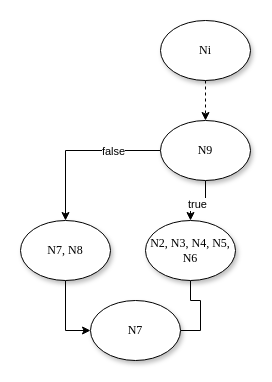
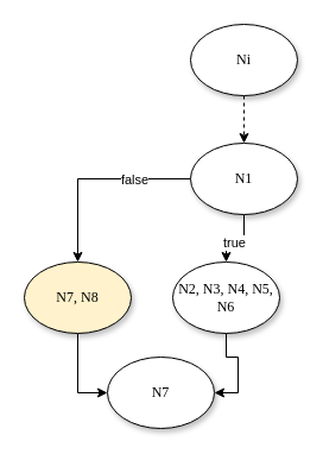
- <mxCell id="8" value="N9" style="ellipse;whiteSpace=wrap;html=1;rounded=0;shadow=1;comic=0;labelBackgroundColor=none;strokeWidth=1;fontFamily=Verdana;fontSize=12;align=center;" vertex="1" parent="1"><mxGeometry x="160" y="120" width="90" height="60" as="geometry" /></mxCell>
+ <mxCell id="8" value="N1" style="ellipse;whiteSpace=wrap;html=1;rounded=0;shadow=1;comic=0;labelBackgroundColor=none;strokeWidth=1;fontFamily=Verdana;fontSize=12;align=center;" vertex="1" parent="1"><mxGeometry x="160" y="120" width="90" height="60" as="geometry" /></mxCell>
- <mxCell id="12" value="N7, N8" style="ellipse;whiteSpace=wrap;html=1;rounded=0;shadow=1;comic=0;labelBackgroundColor=none;strokeWidth=1;fontFamily=Verdana;fontSize=12;align=center;" vertex="1" parent="1"><mxGeometry x="20" y="220" width="90" height="60" as="geometry" /></mxCell>
+ <mxCell id="12" value="N7, N8" style="ellipse;whiteSpace=wrap;html=1;rounded=0;shadow=1;comic=0;labelBackgroundColor=none;strokeWidth=1;fontFamily=Verdana;fontSize=12;align=center;fillColor=#fff2cc;" vertex="1" parent="1"><mxGeometry x="20" y="220" width="90" height="60" as="geometry" /></mxCell>
- <mxCell id="9" style="edgeStyle=orthogonalEdgeStyle;rounded=0;orthogonalLoop=1;jettySize=auto;html=1;entryX=1;entryY=0.5;entryDx=0;entryDy=0;endArrow=none;" edge="1" parent="1" source="10" target="13"><mxGeometry relative="1" as="geometry" /></mxCell>
+ <mxCell id="9" style="edgeStyle=orthogonalEdgeStyle;rounded=0;orthogonalLoop=1;jettySize=auto;html=1;entryX=1;entryY=0.5;entryDx=0;entryDy=0;" edge="1" parent="1" source="10" target="13"><mxGeometry relative="1" as="geometry" /></mxCell>
